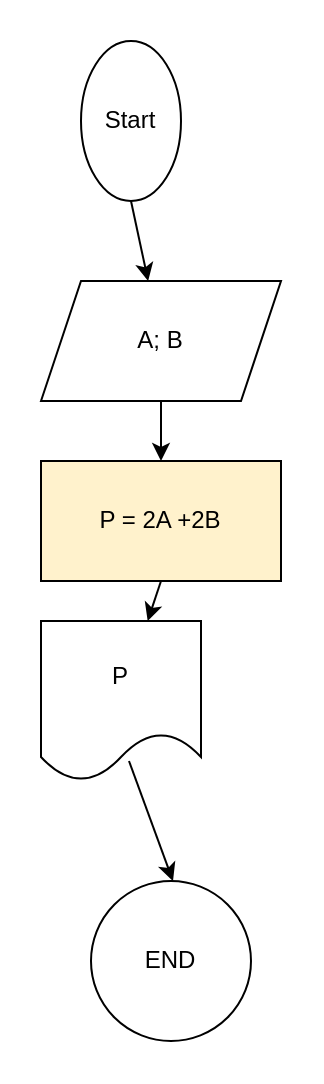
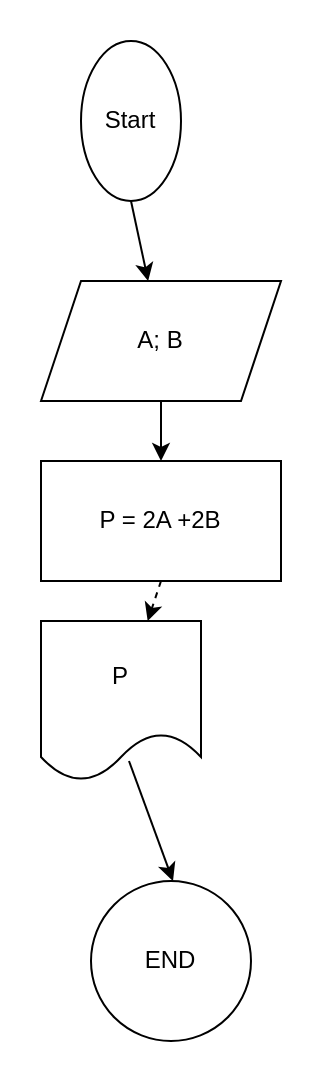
- <mxCell id="7" value="P = 2A +2B" style="rounded=0;whiteSpace=wrap;html=1;fillColor=#fff2cc;" vertex="1" parent="1"><mxGeometry x="20" y="230" width="120" height="60" as="geometry" /></mxCell>
+ <mxCell id="7" value="P = 2A +2B" style="rounded=0;whiteSpace=wrap;html=1;" vertex="1" parent="1"><mxGeometry x="20" y="230" width="120" height="60" as="geometry" /></mxCell>
- <mxCell id="8" value="" style="endArrow=classic;html=1;rounded=0;exitX=0.5;exitY=1;exitDx=0;exitDy=0;" edge="1" parent="1" source="7" target="9"><mxGeometry width="50" height="50" relative="1" as="geometry"><mxPoint x="55" y="420" as="sourcePoint" /><mxPoint x="80" y="350" as="targetPoint" /></mxGeometry></mxCell>
+ <mxCell id="8" value="" style="endArrow=classic;html=1;rounded=0;exitX=0.5;exitY=1;exitDx=0;exitDy=0;dashed=1;" edge="1" parent="1" source="7" target="9"><mxGeometry width="50" height="50" relative="1" as="geometry"><mxPoint x="55" y="420" as="sourcePoint" /><mxPoint x="80" y="350" as="targetPoint" /></mxGeometry></mxCell>
